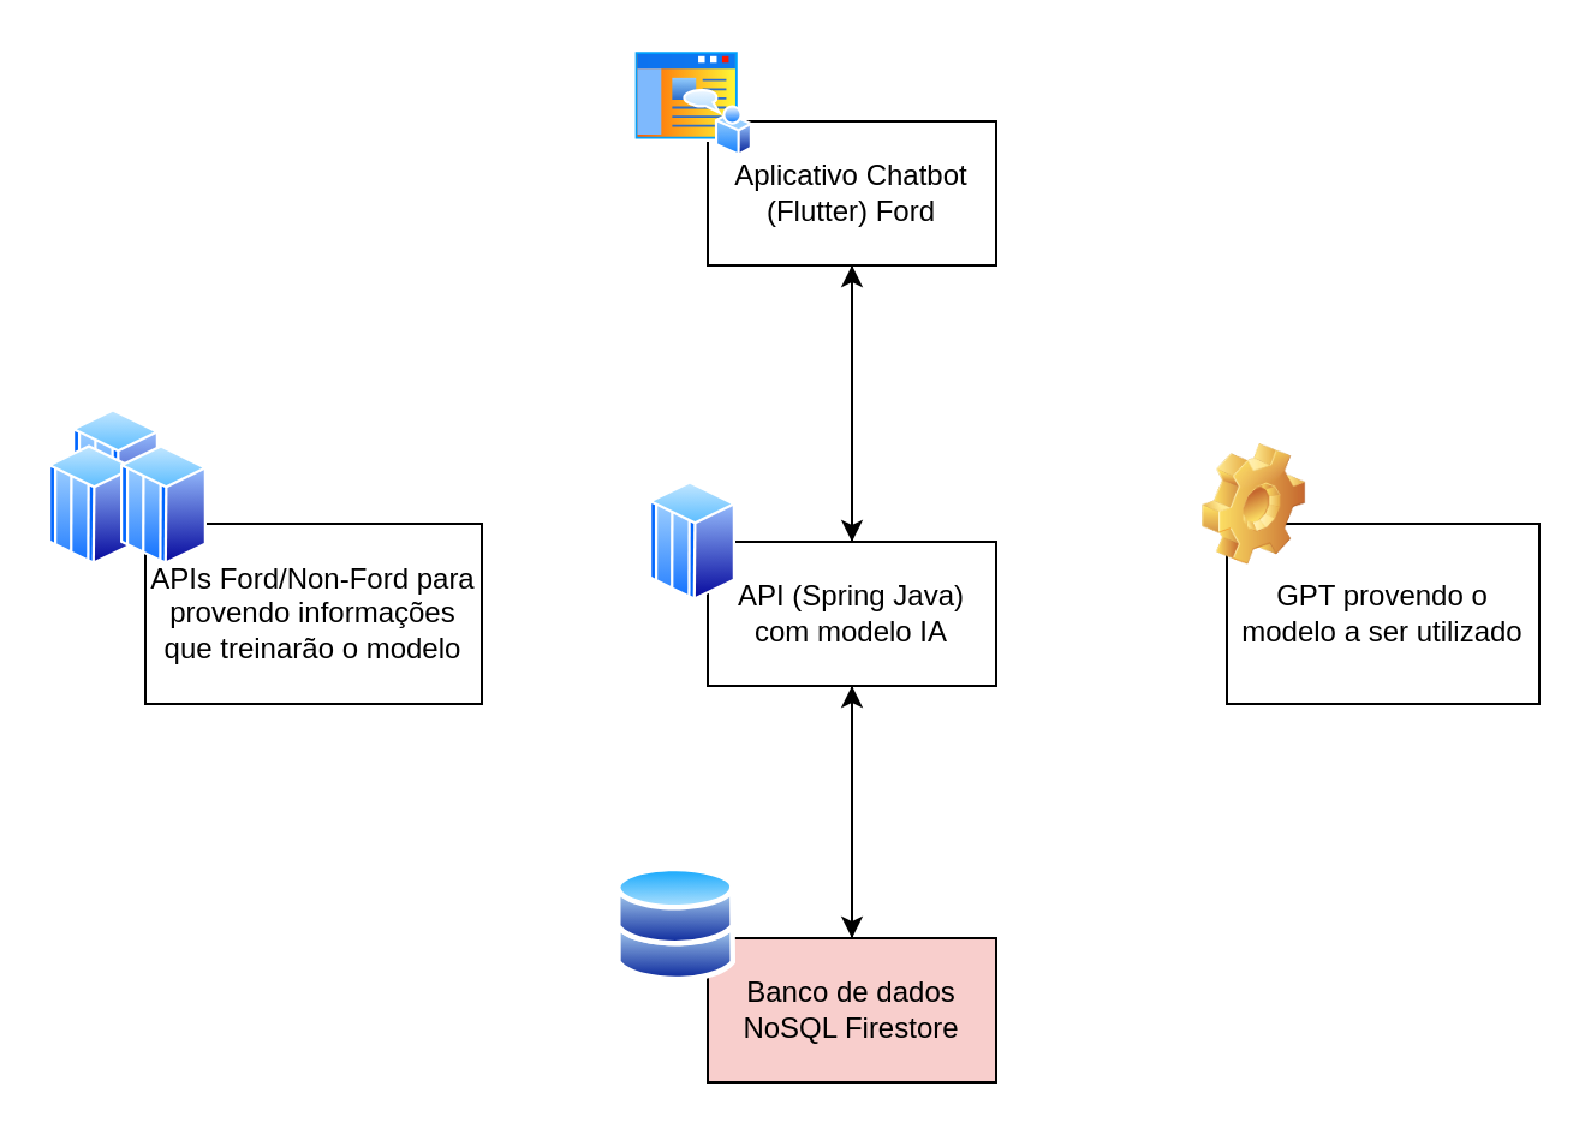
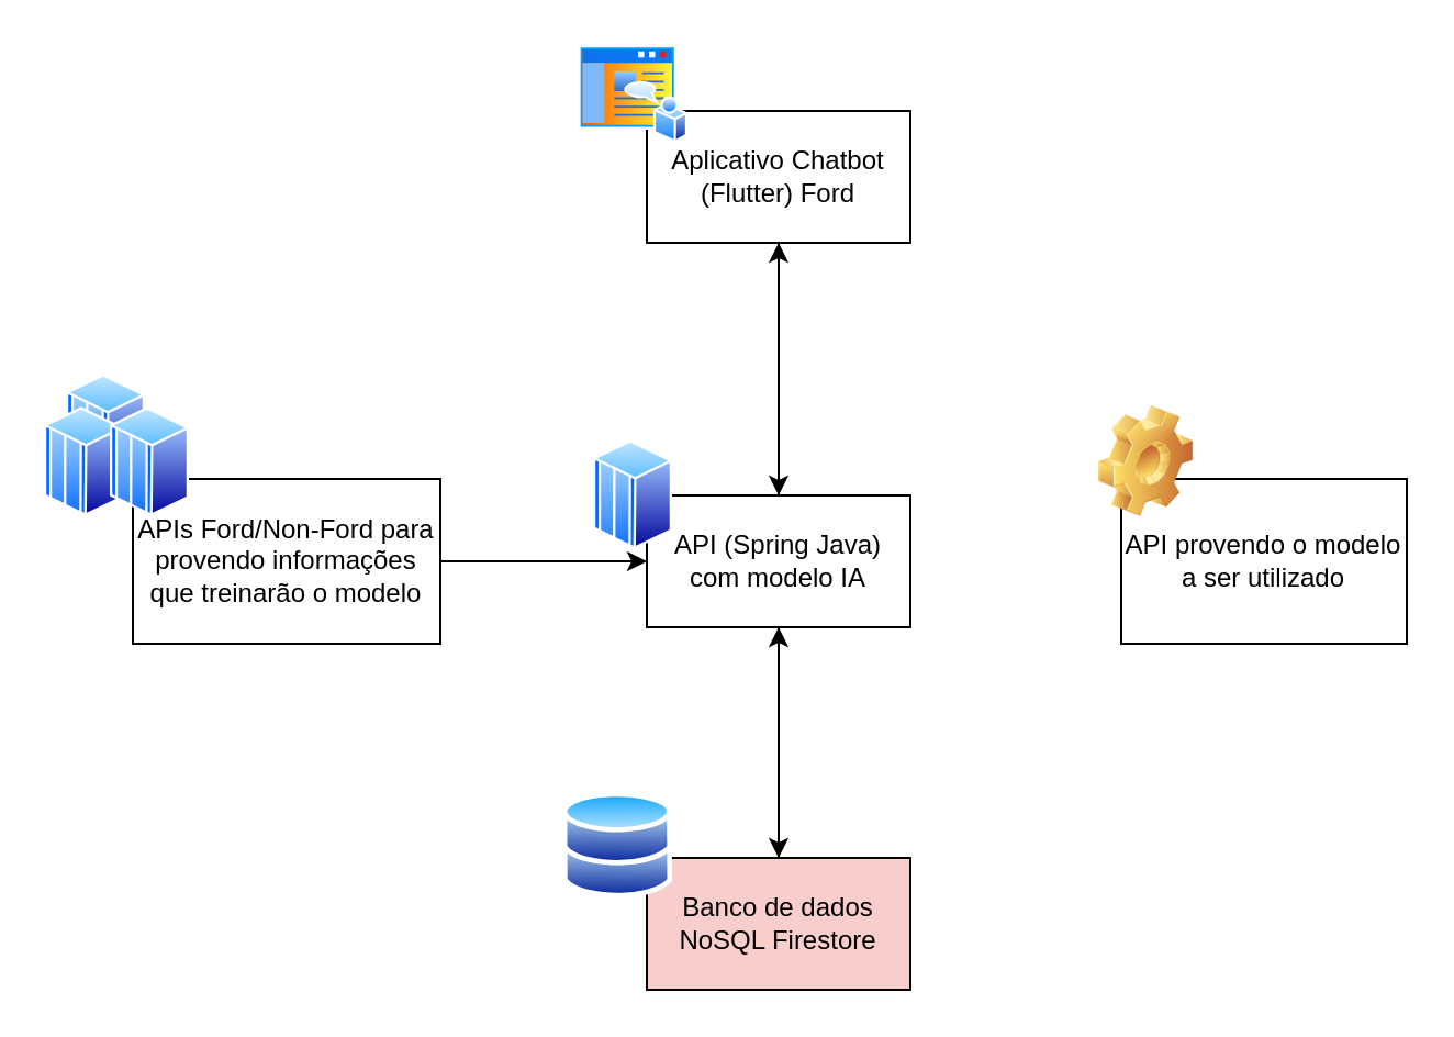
+ <mxCell id="13" style="edgeStyle=orthogonalEdgeStyle;rounded=0;orthogonalLoop=1;jettySize=auto;html=1;" parent="1" source="14" target="4" edge="1"><mxGeometry relative="1" as="geometry" /></mxCell>
- <mxCell id="9" value="GPT provendo o modelo a ser utilizado" style="rounded=0;whiteSpace=wrap;html=1;" parent="1" vertex="1"><mxGeometry x="510" y="217.5" width="130" height="75" as="geometry" /></mxCell>
+ <mxCell id="9" value="API provendo o modelo a ser utilizado" style="rounded=0;whiteSpace=wrap;html=1;" parent="1" vertex="1"><mxGeometry x="510" y="217.5" width="130" height="75" as="geometry" /></mxCell>
